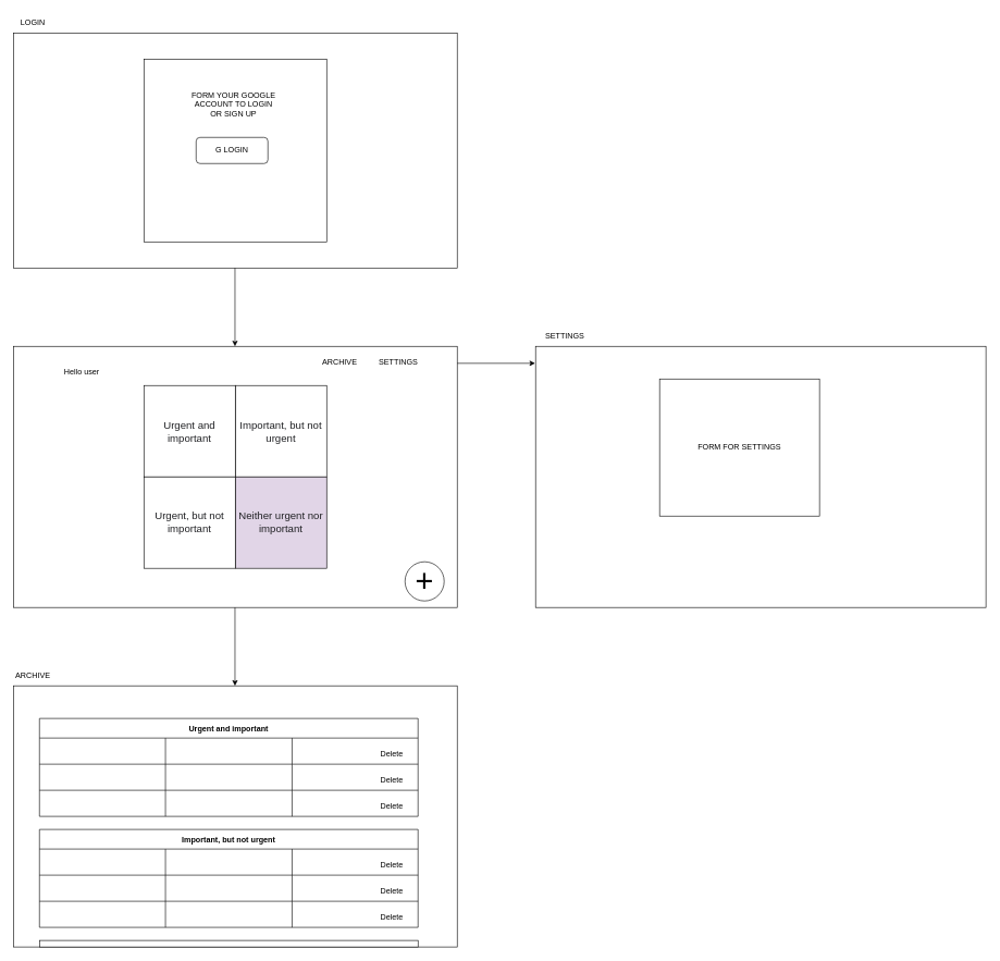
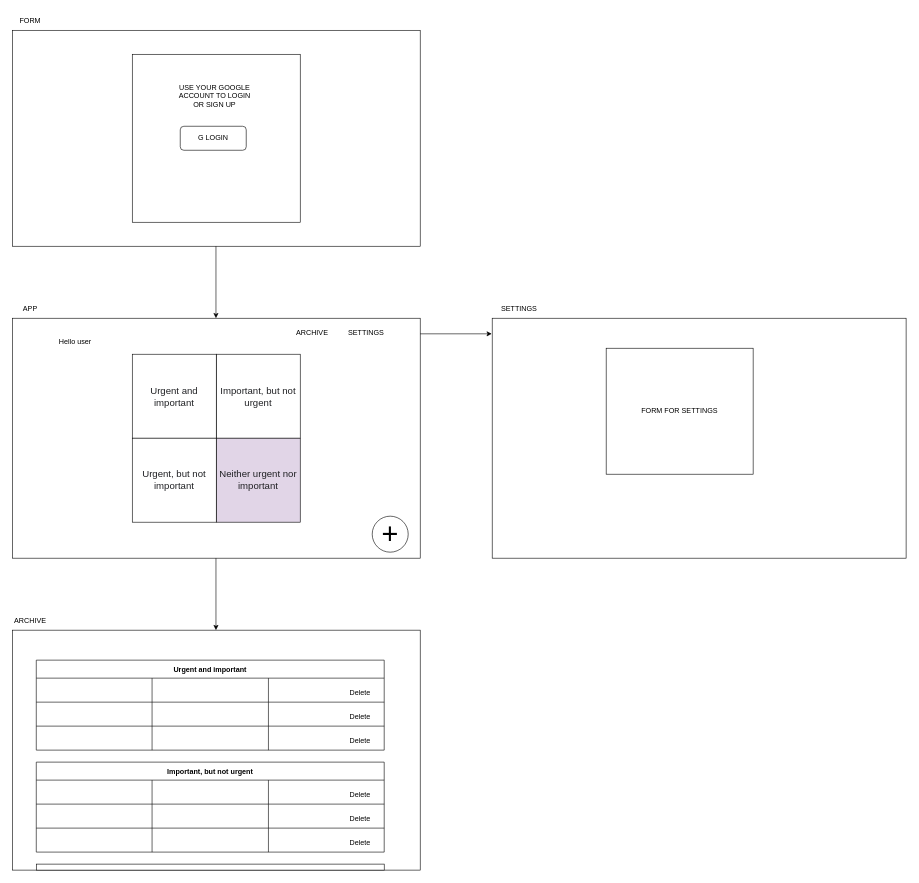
- <mxCell id="7" value="LOGIN" style="text;html=1;strokeColor=none;fillColor=none;align=center;verticalAlign=middle;whiteSpace=wrap;rounded=0;" parent="1" vertex="1"><mxGeometry x="20" y="20" width="60" height="30" as="geometry" /></mxCell>
+ <mxCell id="7" value="FORM" style="text;html=1;strokeColor=none;fillColor=none;align=center;verticalAlign=middle;whiteSpace=wrap;rounded=0;" parent="1" vertex="1"><mxGeometry x="20" y="20" width="60" height="30" as="geometry" /></mxCell>
- <mxCell id="17" value="FORM YOUR GOOGLE ACCOUNT TO LOGIN OR SIGN UP" style="text;html=1;strokeColor=none;fillColor=none;align=center;verticalAlign=middle;whiteSpace=wrap;rounded=0;" parent="1" vertex="1"><mxGeometry x="290" y="140" width="135" height="40" as="geometry" /></mxCell>
+ <mxCell id="17" value="USE YOUR GOOGLE ACCOUNT TO LOGIN OR SIGN UP" style="text;html=1;strokeColor=none;fillColor=none;align=center;verticalAlign=middle;whiteSpace=wrap;rounded=0;" parent="1" vertex="1"><mxGeometry x="290" y="140" width="135" height="40" as="geometry" /></mxCell>
+ <mxCell id="6" value="APP" style="text;html=1;strokeColor=none;fillColor=none;align=center;verticalAlign=middle;whiteSpace=wrap;rounded=0;" parent="1" vertex="1"><mxGeometry x="20" y="500" width="60" height="30" as="geometry" /></mxCell>
